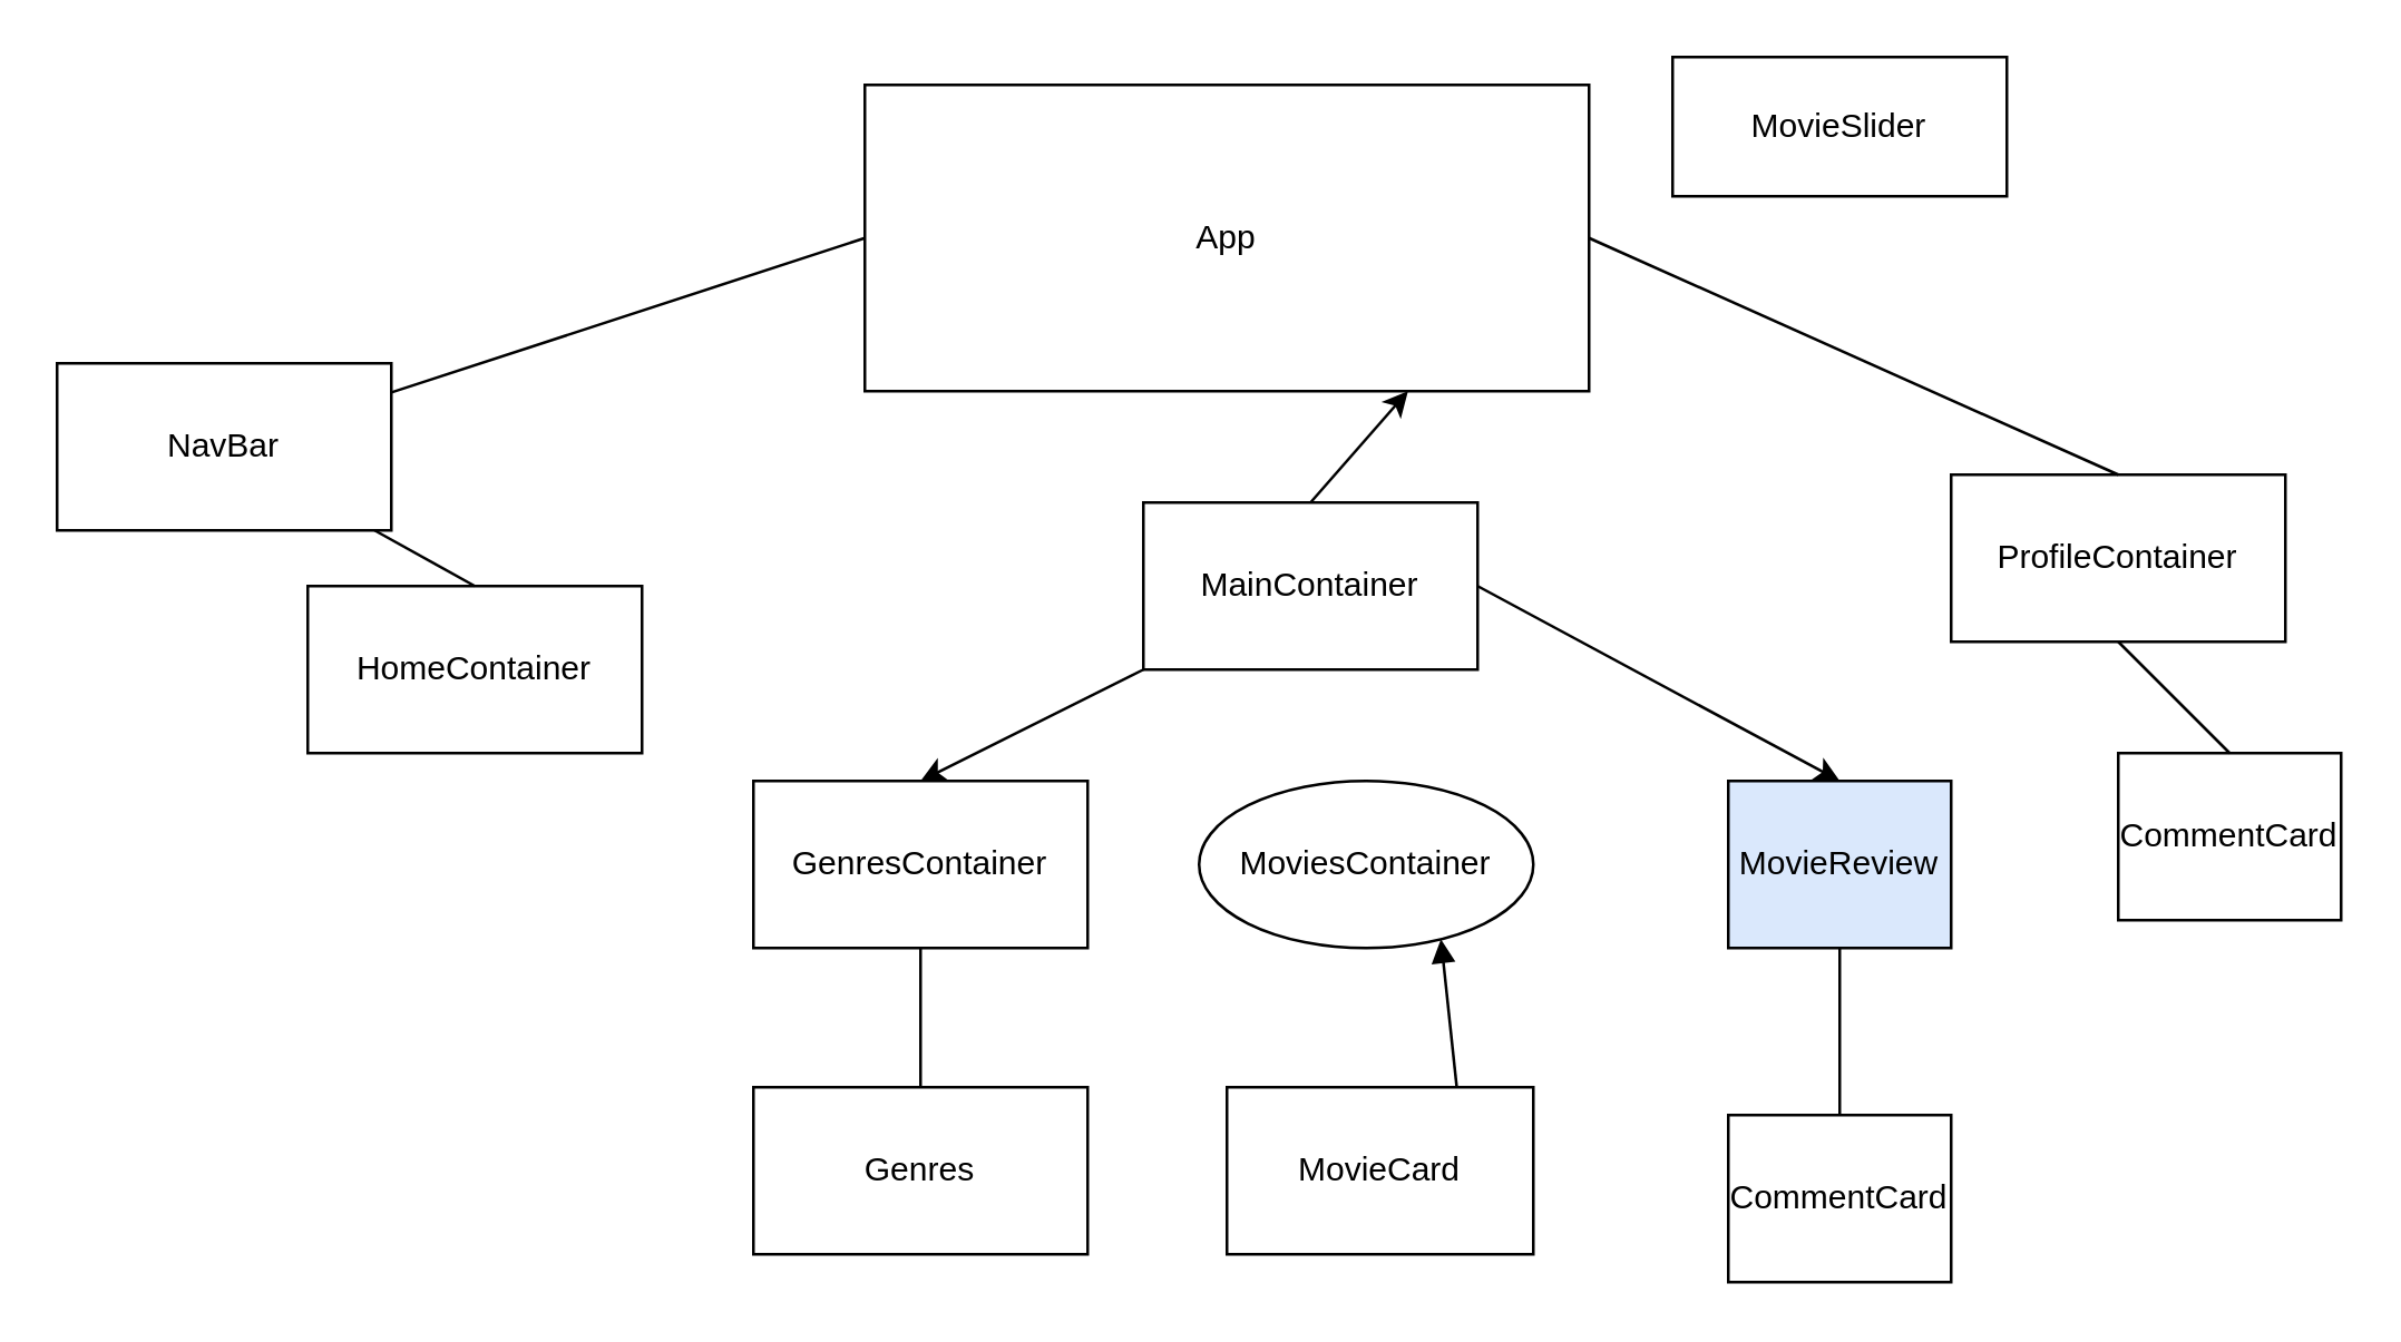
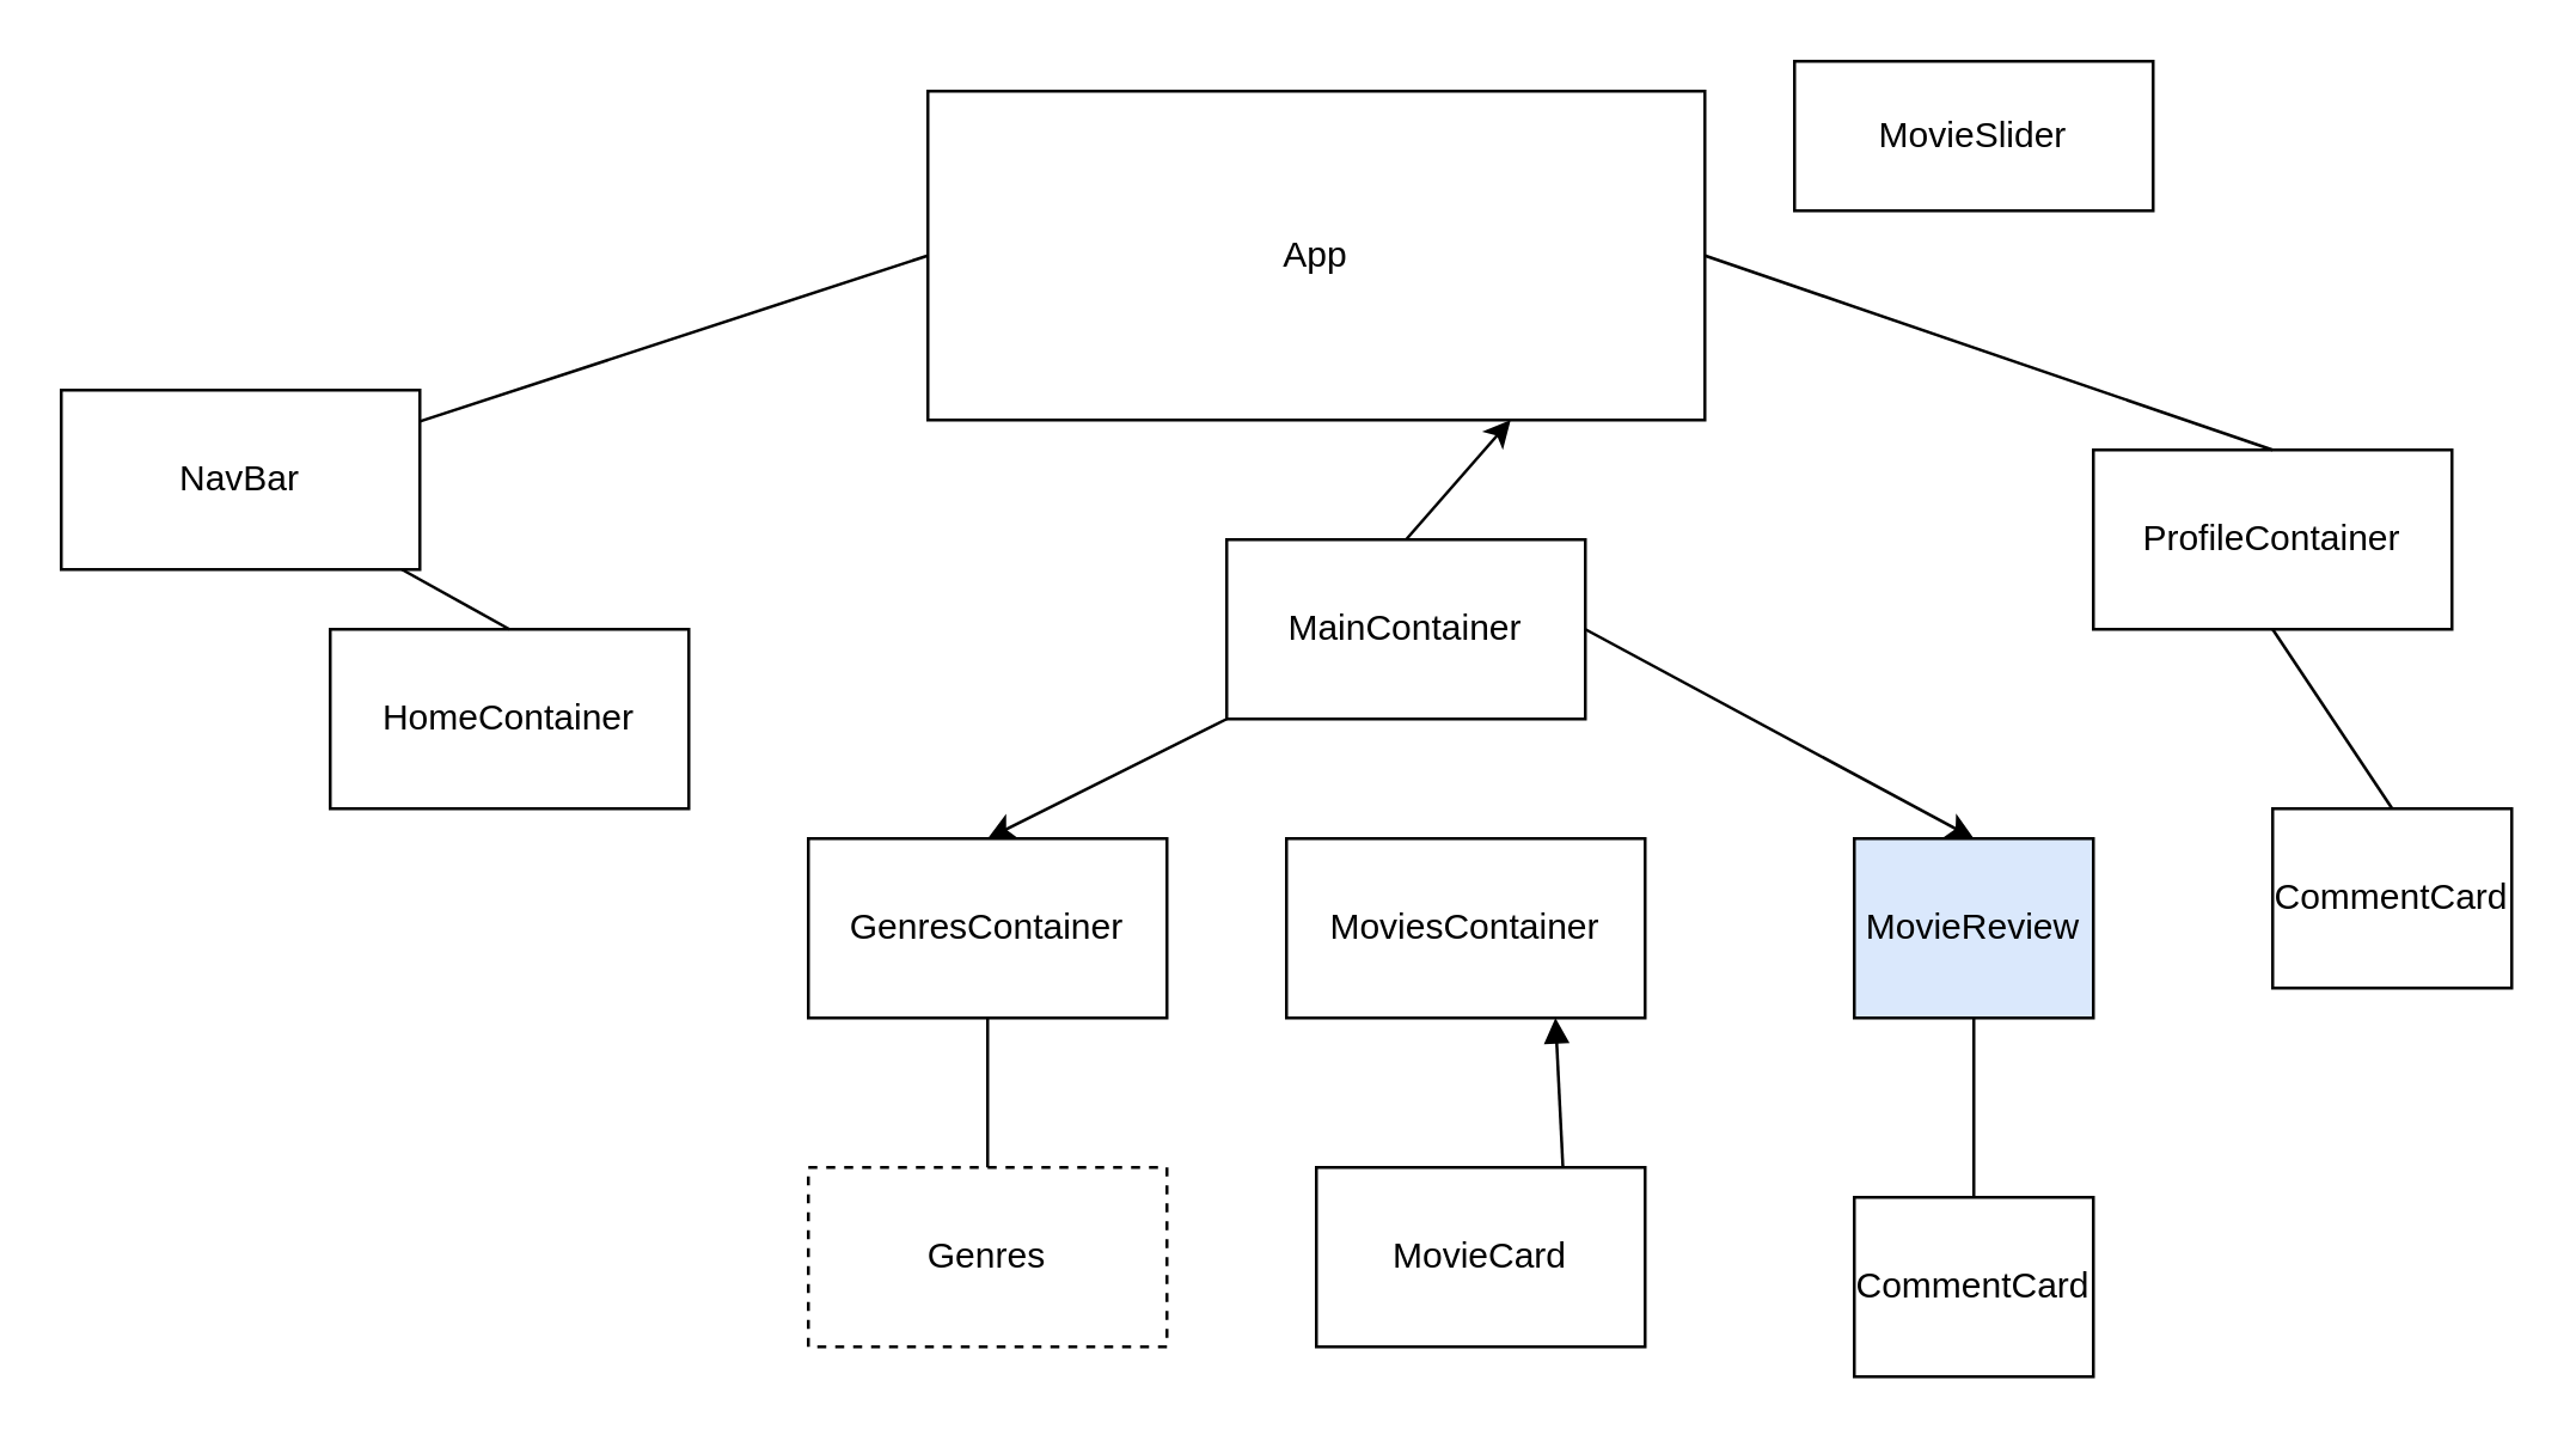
- <mxCell id="8" value="ProfileContainer" style="rounded=0;whiteSpace=wrap;html=1;" parent="1" vertex="1"><mxGeometry x="700" y="170" width="120" height="60" as="geometry" /></mxCell>
+ <mxCell id="8" value="ProfileContainer" style="rounded=0;whiteSpace=wrap;html=1;" parent="1" vertex="1"><mxGeometry x="700" y="150" width="120" height="60" as="geometry" /></mxCell>
- <mxCell id="11" value="MoviesContainer" style="ellipse;whiteSpace=wrap;html=1;" parent="1" vertex="1"><mxGeometry x="430" y="280" width="120" height="60" as="geometry" /></mxCell>
+ <mxCell id="11" value="MoviesContainer" style="rounded=0;whiteSpace=wrap;html=1;" parent="1" vertex="1"><mxGeometry x="430" y="280" width="120" height="60" as="geometry" /></mxCell>
- <mxCell id="21" value="Genres" style="rounded=0;whiteSpace=wrap;html=1;" parent="1" vertex="1"><mxGeometry x="270" y="390" width="120" height="60" as="geometry" /></mxCell>
+ <mxCell id="21" value="Genres" style="rounded=0;whiteSpace=wrap;html=1;dashed=1;" parent="1" vertex="1"><mxGeometry x="270" y="390" width="120" height="60" as="geometry" /></mxCell>
